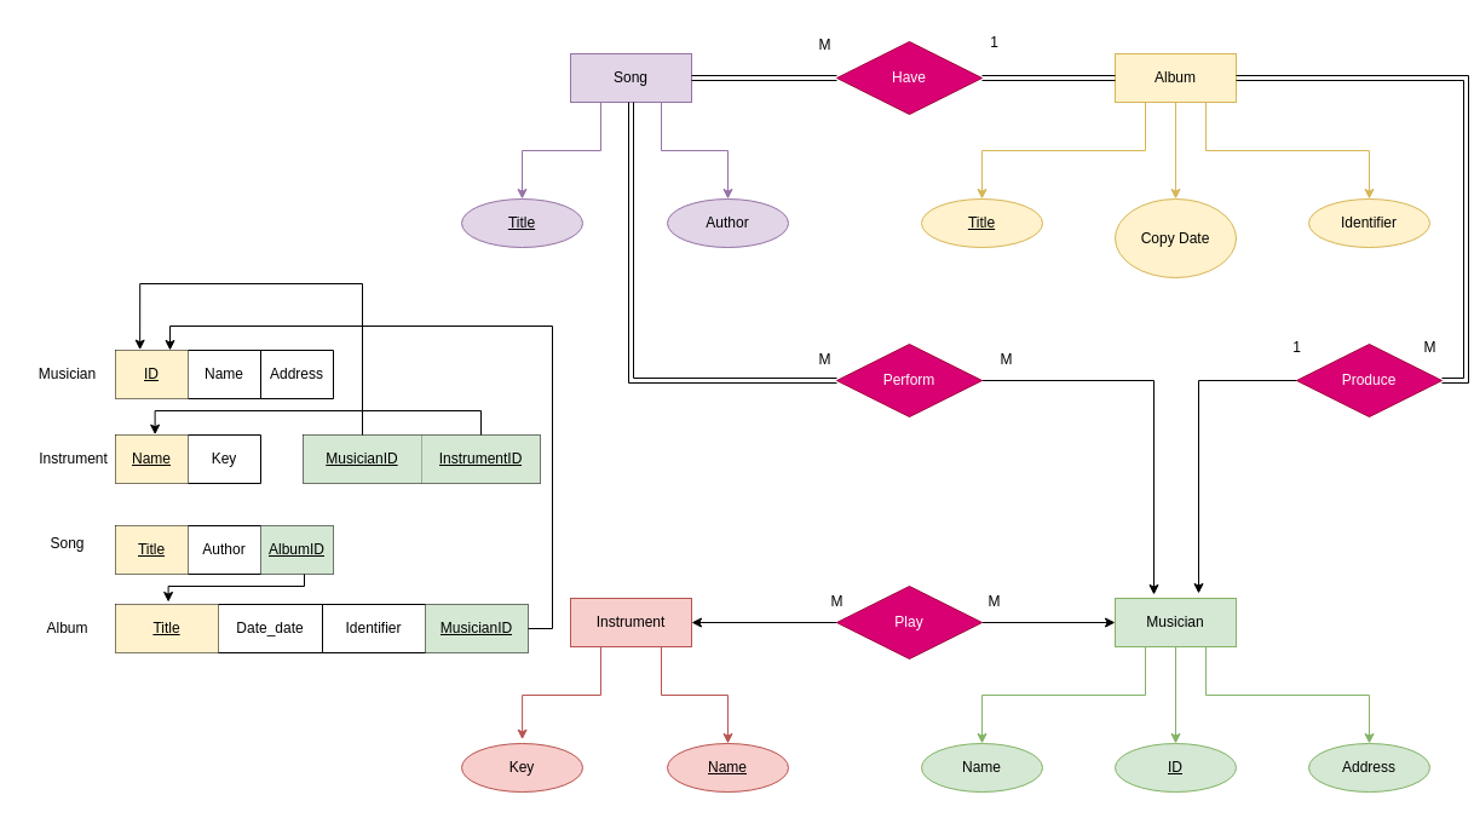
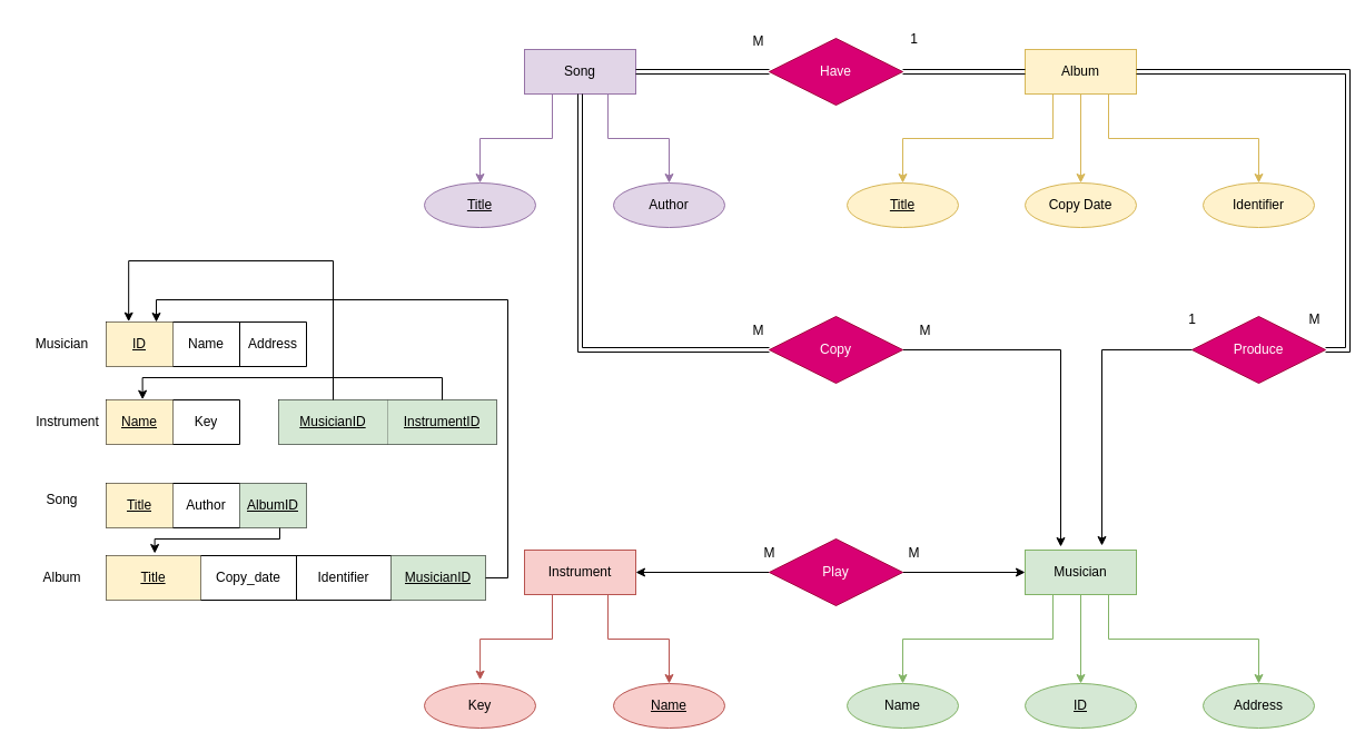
- <mxCell id="19" value="Copy Date" style="ellipse;whiteSpace=wrap;html=1;align=center;fillColor=#fff2cc;strokeColor=#d6b656;" vertex="1" parent="1"><mxGeometry x="921" y="164" width="100" height="65" as="geometry" /></mxCell>
+ <mxCell id="19" value="Copy Date" style="ellipse;whiteSpace=wrap;html=1;align=center;fillColor=#fff2cc;strokeColor=#d6b656;" vertex="1" parent="1"><mxGeometry x="921" y="164" width="100" height="40" as="geometry" /></mxCell>
- <mxCell id="38" value="Perform" style="shape=rhombus;perimeter=rhombusPerimeter;whiteSpace=wrap;html=1;align=center;fillColor=#d80073;fontColor=#ffffff;strokeColor=#A50040;" vertex="1" parent="1"><mxGeometry x="691" y="284" width="120" height="60" as="geometry" /></mxCell>
+ <mxCell id="38" value="Copy" style="shape=rhombus;perimeter=rhombusPerimeter;whiteSpace=wrap;html=1;align=center;fillColor=#d80073;fontColor=#ffffff;strokeColor=#A50040;" vertex="1" parent="1"><mxGeometry x="691" y="284" width="120" height="60" as="geometry" /></mxCell>
- <mxCell id="67" value="Date_date" style="shape=partialRectangle;html=1;whiteSpace=wrap;connectable=0;strokeColor=inherit;overflow=hidden;fillColor=none;top=0;left=0;bottom=0;right=0;pointerEvents=1;" vertex="1" parent="65"><mxGeometry x="85" width="86" height="40" as="geometry"><mxRectangle width="86" height="40" as="alternateBounds" /></mxGeometry></mxCell>
+ <mxCell id="67" value="Copy_date" style="shape=partialRectangle;html=1;whiteSpace=wrap;connectable=0;strokeColor=inherit;overflow=hidden;fillColor=none;top=0;left=0;bottom=0;right=0;pointerEvents=1;" vertex="1" parent="65"><mxGeometry x="85" width="86" height="40" as="geometry"><mxRectangle width="86" height="40" as="alternateBounds" /></mxGeometry></mxCell>
